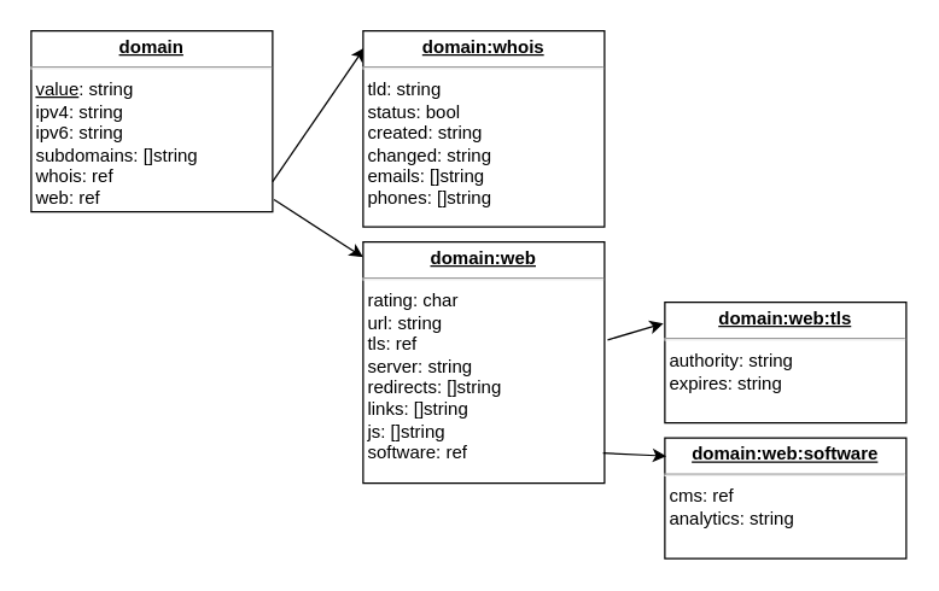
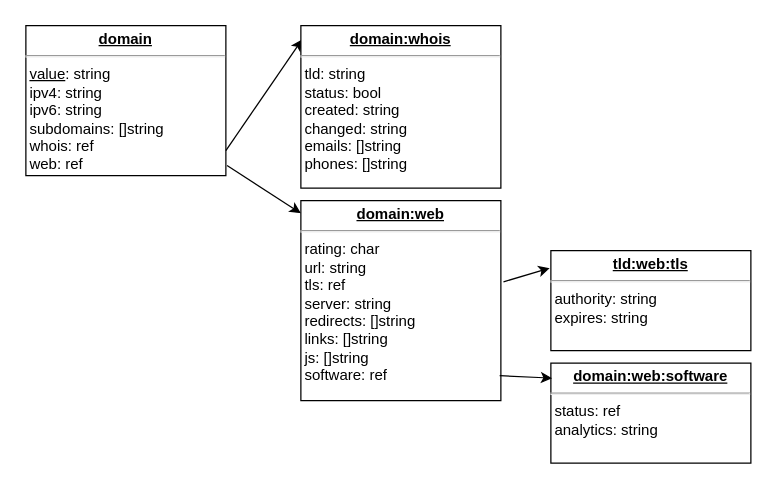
- <mxCell id="7" value="&lt;p style=&quot;margin: 0px ; margin-top: 4px ; text-align: center ; text-decoration: underline&quot;&gt;&lt;b&gt;domain:web:tls&lt;/b&gt;&lt;/p&gt;&lt;hr&gt;&lt;div&gt;&amp;nbsp;authority: string&lt;/div&gt;&lt;div&gt;&amp;nbsp;expires: string&lt;br&gt;&lt;/div&gt;" style="verticalAlign=top;align=left;overflow=fill;fontSize=12;fontFamily=Helvetica;html=1;" vertex="1" parent="1"><mxGeometry x="440" y="200" width="160" height="80" as="geometry" /></mxCell>
+ <mxCell id="7" value="&lt;p style=&quot;margin: 0px ; margin-top: 4px ; text-align: center ; text-decoration: underline&quot;&gt;&lt;b&gt;tld:web:tls&lt;/b&gt;&lt;/p&gt;&lt;hr&gt;&lt;div&gt;&amp;nbsp;authority: string&lt;/div&gt;&lt;div&gt;&amp;nbsp;expires: string&lt;br&gt;&lt;/div&gt;" style="verticalAlign=top;align=left;overflow=fill;fontSize=12;fontFamily=Helvetica;html=1;" vertex="1" parent="1"><mxGeometry x="440" y="200" width="160" height="80" as="geometry" /></mxCell>
- <mxCell id="9" value="&lt;p style=&quot;margin: 0px ; margin-top: 4px ; text-align: center ; text-decoration: underline&quot;&gt;&lt;b&gt;domain:web:software&lt;/b&gt;&lt;/p&gt;&lt;hr&gt;&lt;div&gt;&amp;nbsp;cms: ref&lt;/div&gt;&lt;div&gt;&amp;nbsp;analytics: string&lt;br&gt;&lt;/div&gt;" style="verticalAlign=top;align=left;overflow=fill;fontSize=12;fontFamily=Helvetica;html=1;" vertex="1" parent="1"><mxGeometry x="440" y="290" width="160" height="80" as="geometry" /></mxCell>
+ <mxCell id="9" value="&lt;p style=&quot;margin: 0px ; margin-top: 4px ; text-align: center ; text-decoration: underline&quot;&gt;&lt;b&gt;domain:web:software&lt;/b&gt;&lt;/p&gt;&lt;hr&gt;&lt;div&gt;&amp;nbsp;status: ref&lt;/div&gt;&lt;div&gt;&amp;nbsp;analytics: string&lt;br&gt;&lt;/div&gt;" style="verticalAlign=top;align=left;overflow=fill;fontSize=12;fontFamily=Helvetica;html=1;" vertex="1" parent="1"><mxGeometry x="440" y="290" width="160" height="80" as="geometry" /></mxCell>
